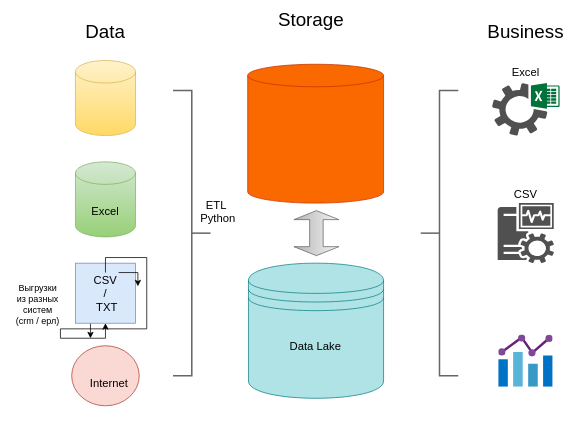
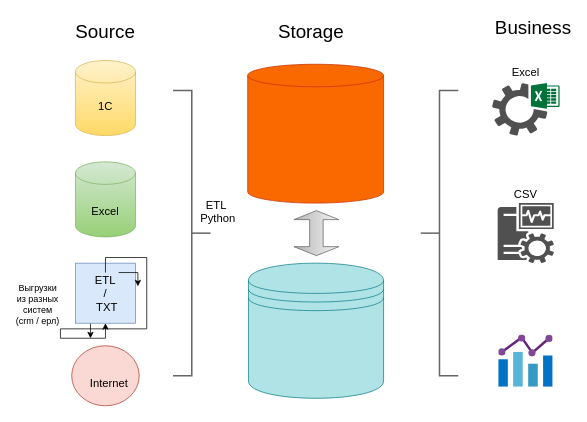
- <mxCell id="4" value="&lt;font style=&quot;font-size: 25px;&quot;&gt;Storage&lt;/font&gt;" style="text;html=1;strokeColor=none;fillColor=none;align=center;verticalAlign=middle;whiteSpace=wrap;rounded=0;labelBackgroundColor=none;fontColor=#000000;fontSize=25;" parent="1" vertex="1"><mxGeometry x="354" y="5" width="120" height="40" as="geometry" /></mxCell>
+ <mxCell id="4" value="&lt;font style=&quot;font-size: 25px;&quot;&gt;Storage&lt;/font&gt;" style="text;html=1;strokeColor=none;fillColor=none;align=center;verticalAlign=middle;whiteSpace=wrap;rounded=0;labelBackgroundColor=none;fontColor=#000000;fontSize=25;" parent="1" vertex="1"><mxGeometry x="354" y="20" width="120" height="40" as="geometry" /></mxCell>
- <mxCell id="3" value="&lt;font style=&quot;font-size: 25px;&quot;&gt;Data&lt;/font&gt;" style="text;html=1;strokeColor=none;fillColor=none;align=center;verticalAlign=middle;whiteSpace=wrap;rounded=0;fontSize=25;labelBackgroundColor=none;fontColor=#000000;" parent="1" vertex="1"><mxGeometry x="80" y="20" width="120" height="40" as="geometry" /></mxCell>
+ <mxCell id="3" value="&lt;font style=&quot;font-size: 25px;&quot;&gt;Source&lt;/font&gt;" style="text;html=1;strokeColor=none;fillColor=none;align=center;verticalAlign=middle;whiteSpace=wrap;rounded=0;fontSize=25;labelBackgroundColor=none;fontColor=#000000;" parent="1" vertex="1"><mxGeometry x="80" y="20" width="120" height="40" as="geometry" /></mxCell>
- <mxCell id="5" value="&lt;span style=&quot;font-size: 25px;&quot;&gt;Business&lt;br style=&quot;font-size: 25px;&quot;&gt;&lt;/span&gt;" style="text;html=1;strokeColor=none;fillColor=none;align=center;verticalAlign=middle;whiteSpace=wrap;rounded=0;labelBackgroundColor=none;fontColor=#000000;fontSize=25;" parent="1" vertex="1"><mxGeometry x="640" y="20" width="120" height="40" as="geometry" /></mxCell>
+ <mxCell id="5" value="&lt;span style=&quot;font-size: 25px;&quot;&gt;Business&lt;br style=&quot;font-size: 25px;&quot;&gt;&lt;/span&gt;" style="text;html=1;strokeColor=none;fillColor=none;align=center;verticalAlign=middle;whiteSpace=wrap;rounded=0;labelBackgroundColor=none;fontColor=#000000;fontSize=25;" parent="1" vertex="1"><mxGeometry x="650" y="15" width="120" height="40" as="geometry" /></mxCell>
+ <mxCell id="7" value="1C" style="text;html=1;strokeColor=none;fillColor=none;align=center;verticalAlign=middle;whiteSpace=wrap;rounded=0;fontSize=15;fontColor=#000000;" parent="1" vertex="1"><mxGeometry x="110" y="120" width="60" height="40" as="geometry" /></mxCell>
- <mxCell id="13" value="&lt;font style=&quot;font-size: 15px;&quot;&gt;CSV&lt;br&gt;/&lt;br&gt;&amp;nbsp;TXT&lt;/font&gt;" style="text;html=1;strokeColor=none;fillColor=none;align=center;verticalAlign=middle;whiteSpace=wrap;rounded=0;fontSize=15;fontColor=#000000;" parent="1" vertex="1"><mxGeometry x="105" y="362.5" width="70" height="55" as="geometry" /></mxCell>
+ <mxCell id="13" value="&lt;font style=&quot;font-size: 15px;&quot;&gt;ETL&lt;br&gt;/&lt;br&gt;&amp;nbsp;TXT&lt;/font&gt;" style="text;html=1;strokeColor=none;fillColor=none;align=center;verticalAlign=middle;whiteSpace=wrap;rounded=0;fontSize=15;fontColor=#000000;" parent="1" vertex="1"><mxGeometry x="105" y="362.5" width="70" height="55" as="geometry" /></mxCell>
- <mxCell id="27" value="Data Lake" style="text;html=1;strokeColor=none;fillColor=none;align=center;verticalAlign=middle;whiteSpace=wrap;rounded=0;fontColor=#000000;fontSize=15;" vertex="1" parent="1"><mxGeometry x="370" y="445.4" width="100" height="30" as="geometry" /></mxCell>
